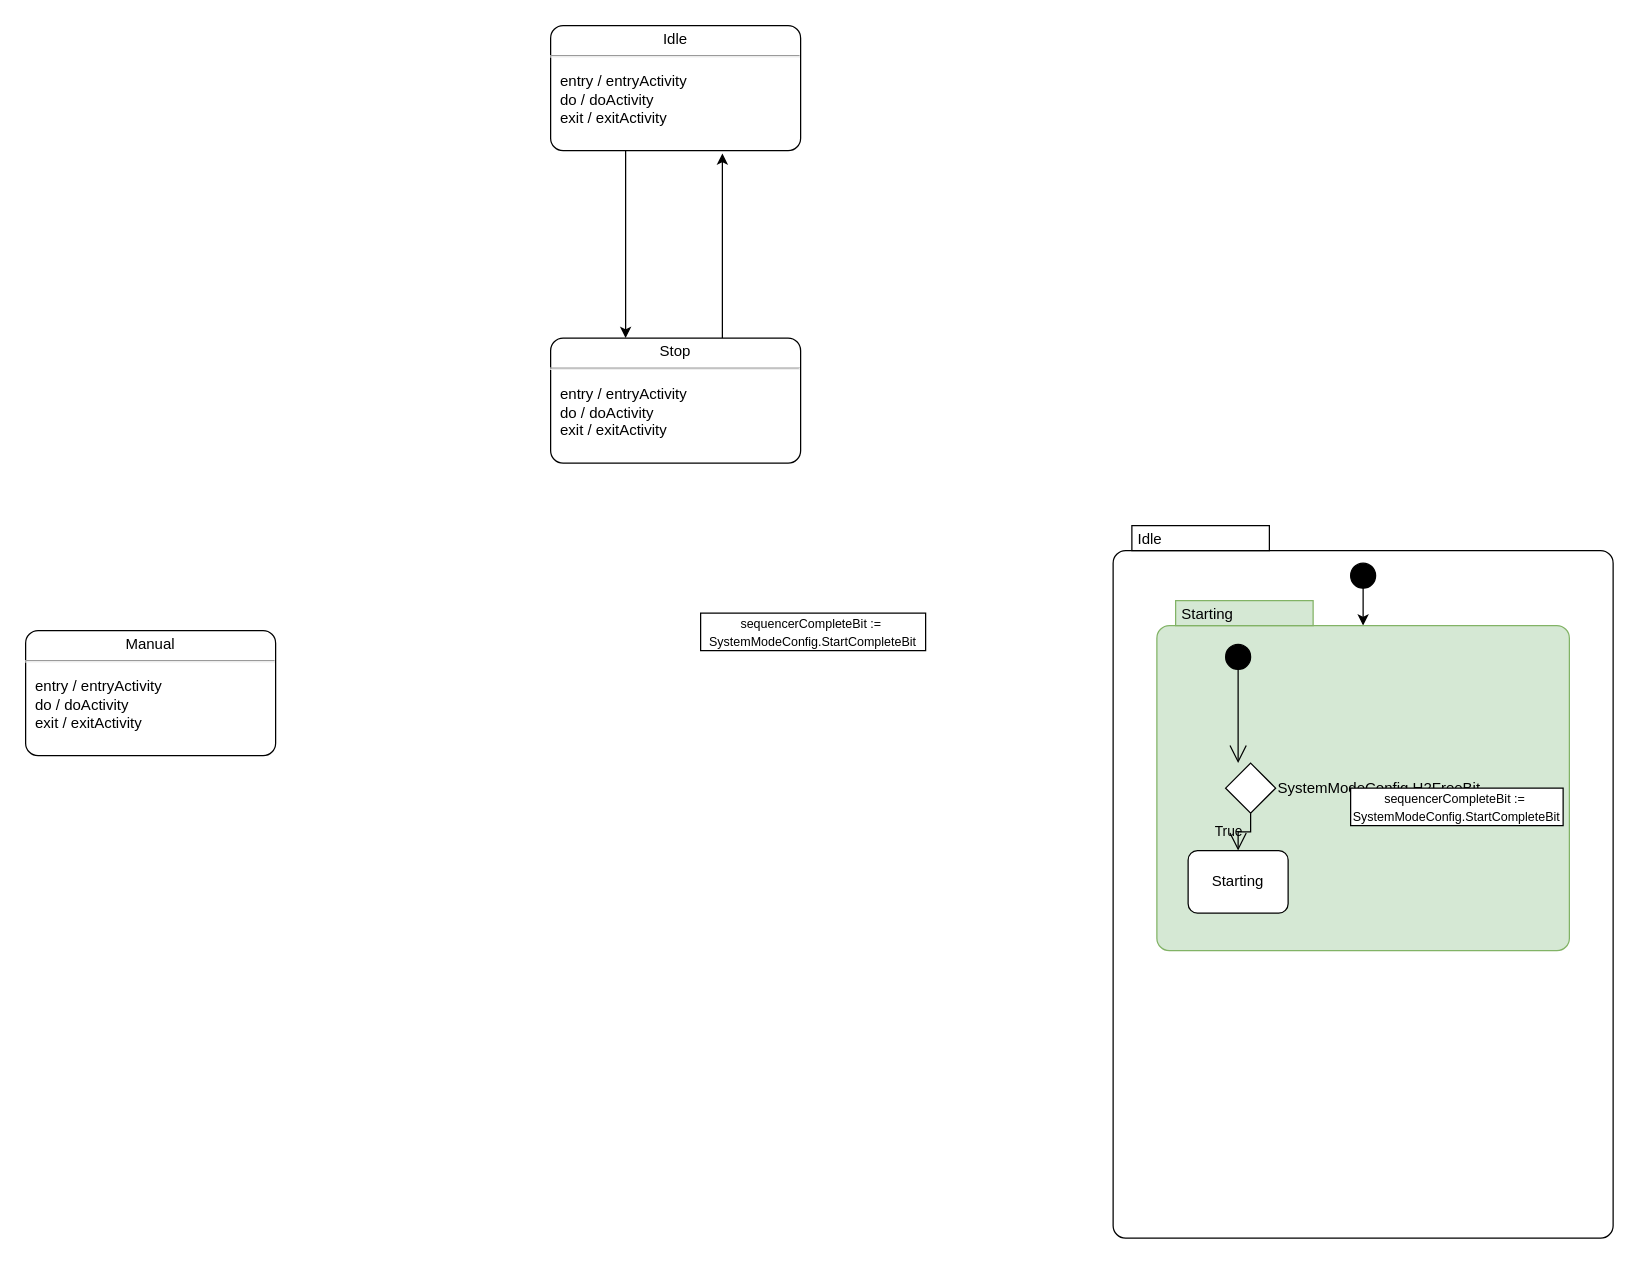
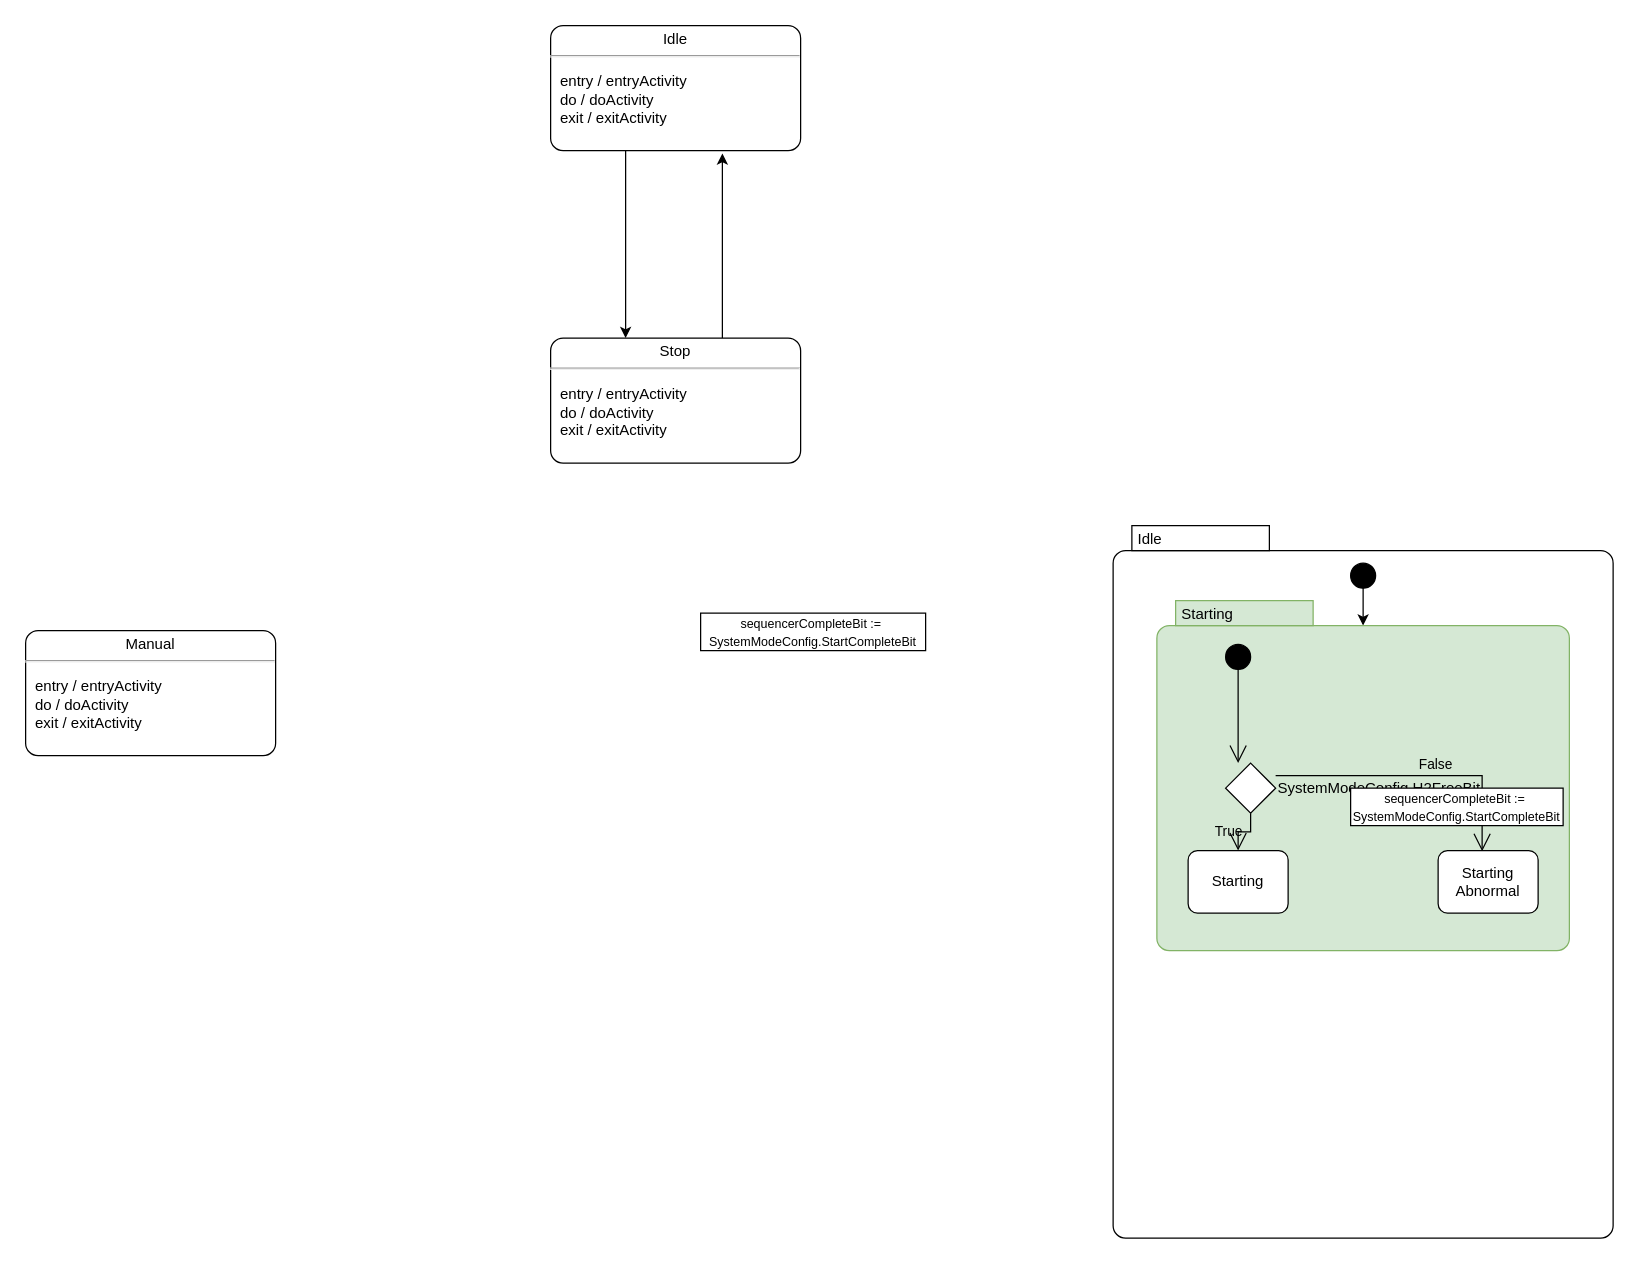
+ <mxCell id="15" value="False" style="edgeStyle=elbowEdgeStyle;html=1;elbow=vertical;align=left;endArrow=open;rounded=0;labelBackgroundColor=none;verticalAlign=bottom;endSize=12;entryX=0.44;entryY=0.012;entryDx=0;entryDy=0;entryPerimeter=0;" edge="1" source="12" parent="10" target="17"><mxGeometry relative="1" as="geometry"><mxPoint x="195" y="160" as="targetPoint" /><Array as="points"><mxPoint x="130" y="140" /></Array></mxGeometry></mxCell>
+ <mxCell id="17" value="Starting&lt;br&gt;Abnormal" style="shape=rect;rounded=1;html=1;whiteSpace=wrap;align=center;" vertex="1" parent="10"><mxGeometry x="225" y="200" width="80" height="50" as="geometry" /></mxCell>
